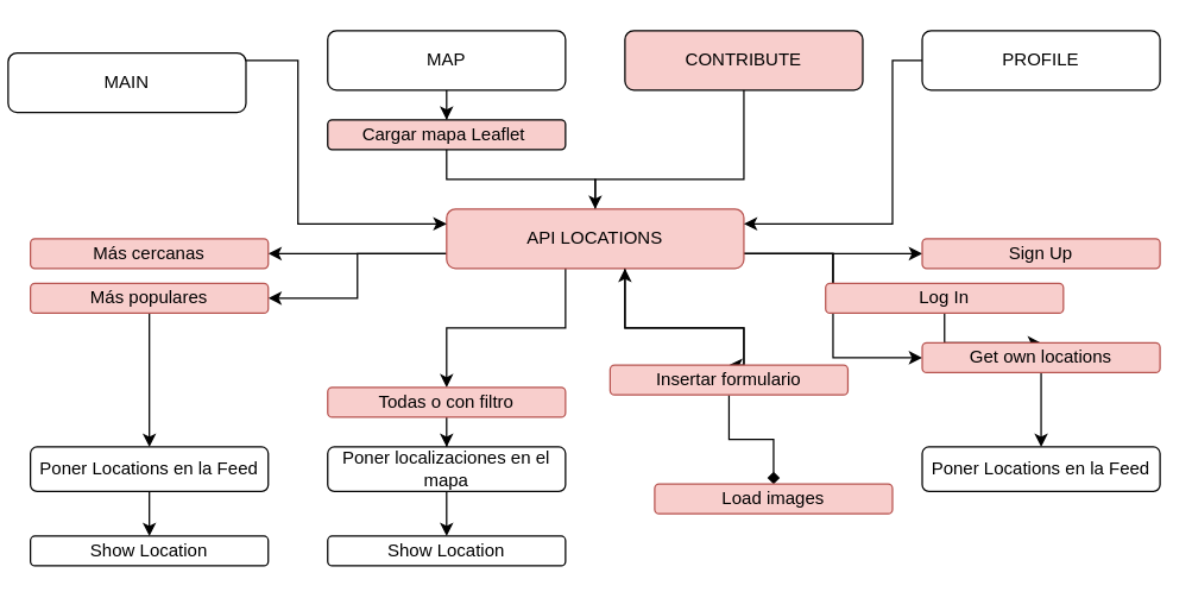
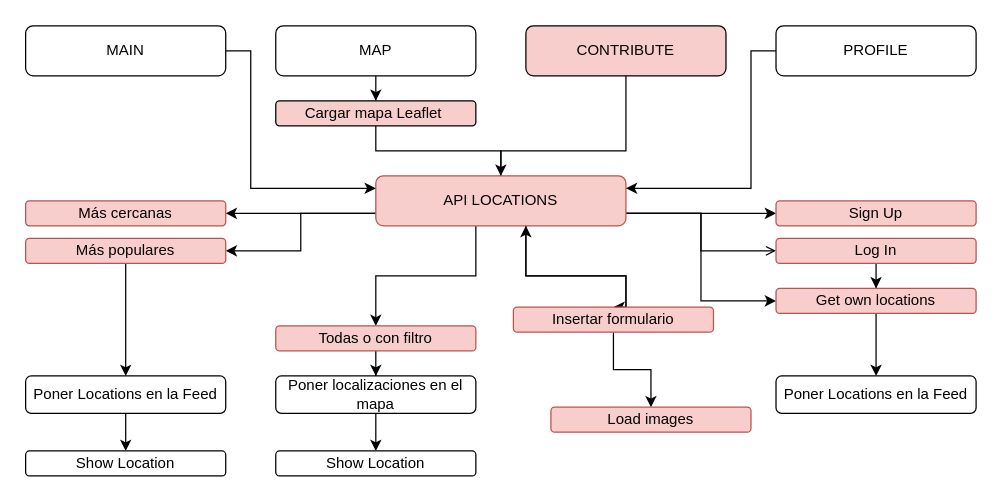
- <mxCell id="18" value="MAIN" style="rounded=1;whiteSpace=wrap;html=1;" parent="1" vertex="1"><mxGeometry x="5" y="35" width="160" height="40" as="geometry" /></mxCell>
+ <mxCell id="18" value="MAIN" style="rounded=1;whiteSpace=wrap;html=1;" parent="1" vertex="1"><mxGeometry x="20" y="20" width="160" height="40" as="geometry" /></mxCell>
- <mxCell id="36" value="Log In" style="rounded=1;whiteSpace=wrap;html=1;fillColor=#f8cecc;strokeColor=#b85450;" parent="1" vertex="1"><mxGeometry x="555" y="190" width="160" height="20" as="geometry" /></mxCell>
+ <mxCell id="36" value="Log In" style="rounded=1;whiteSpace=wrap;html=1;fillColor=#f8cecc;strokeColor=#b85450;" parent="1" vertex="1"><mxGeometry x="620" y="190" width="160" height="20" as="geometry" /></mxCell>
- <mxCell id="31" style="edgeStyle=orthogonalEdgeStyle;rounded=0;orthogonalLoop=1;jettySize=auto;html=1;entryX=0.5;entryY=0;entryDx=0;entryDy=0;endArrow=diamond;" parent="1" source="33" target="34" edge="1"><mxGeometry relative="1" as="geometry" /></mxCell>
+ <mxCell id="31" style="edgeStyle=orthogonalEdgeStyle;rounded=0;orthogonalLoop=1;jettySize=auto;html=1;entryX=0.5;entryY=0;entryDx=0;entryDy=0;" parent="1" source="33" target="34" edge="1"><mxGeometry relative="1" as="geometry" /></mxCell>
